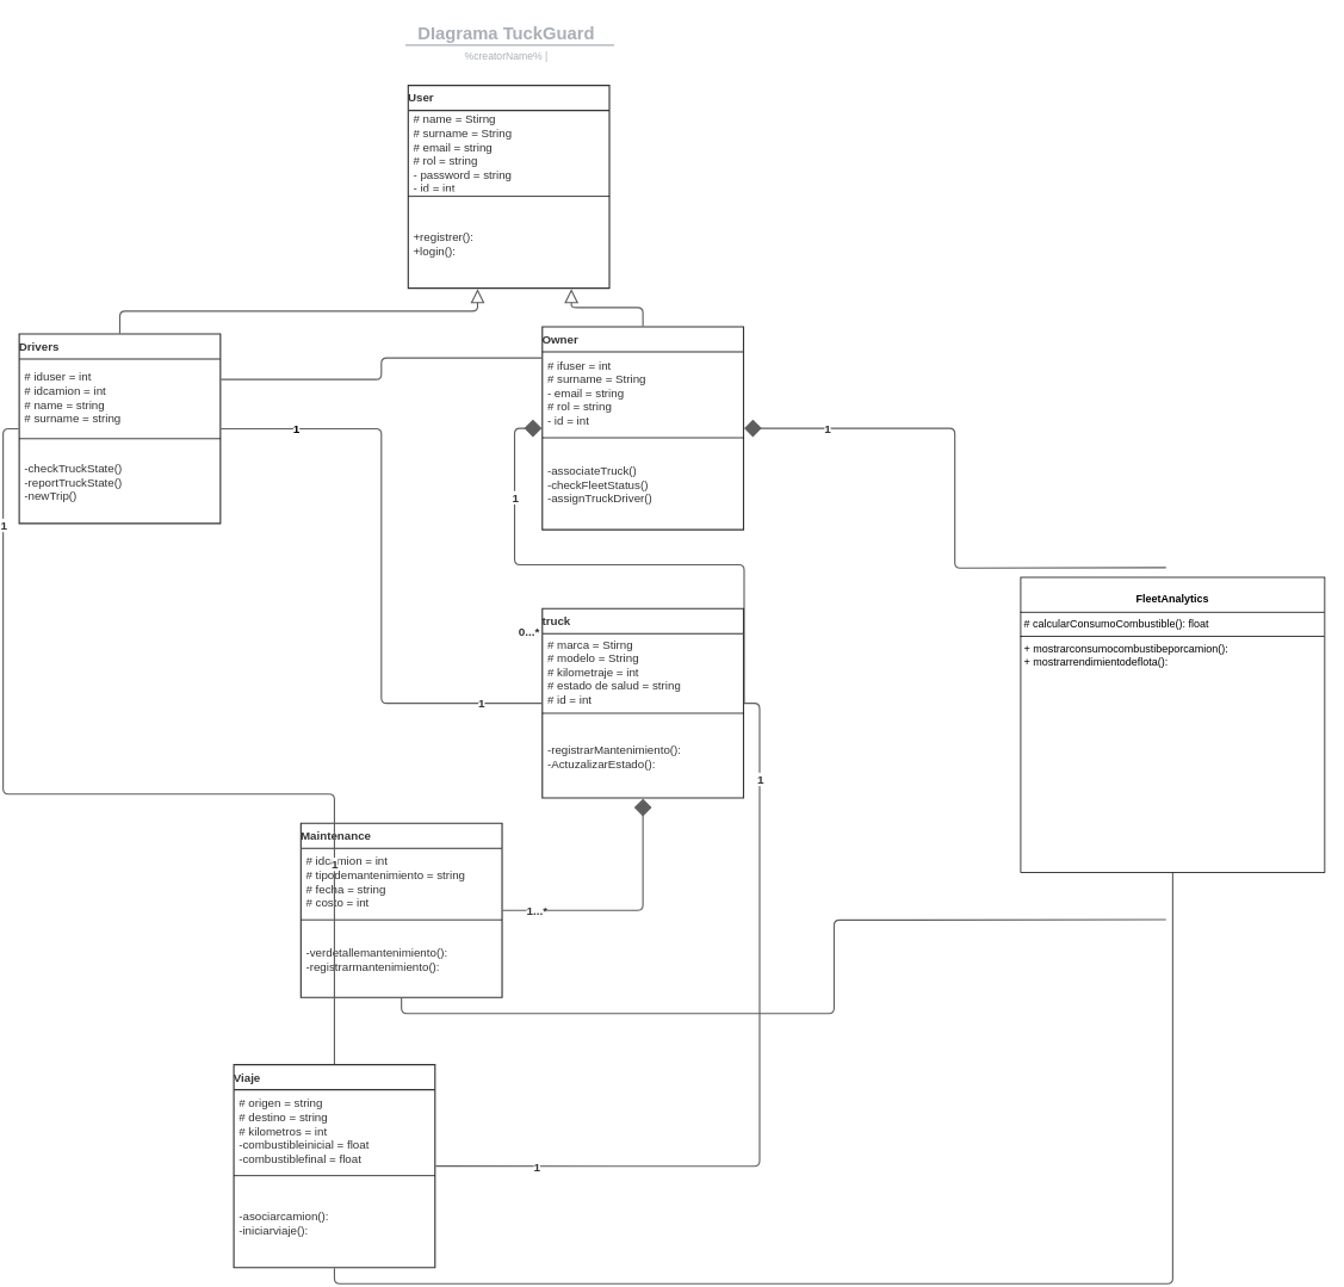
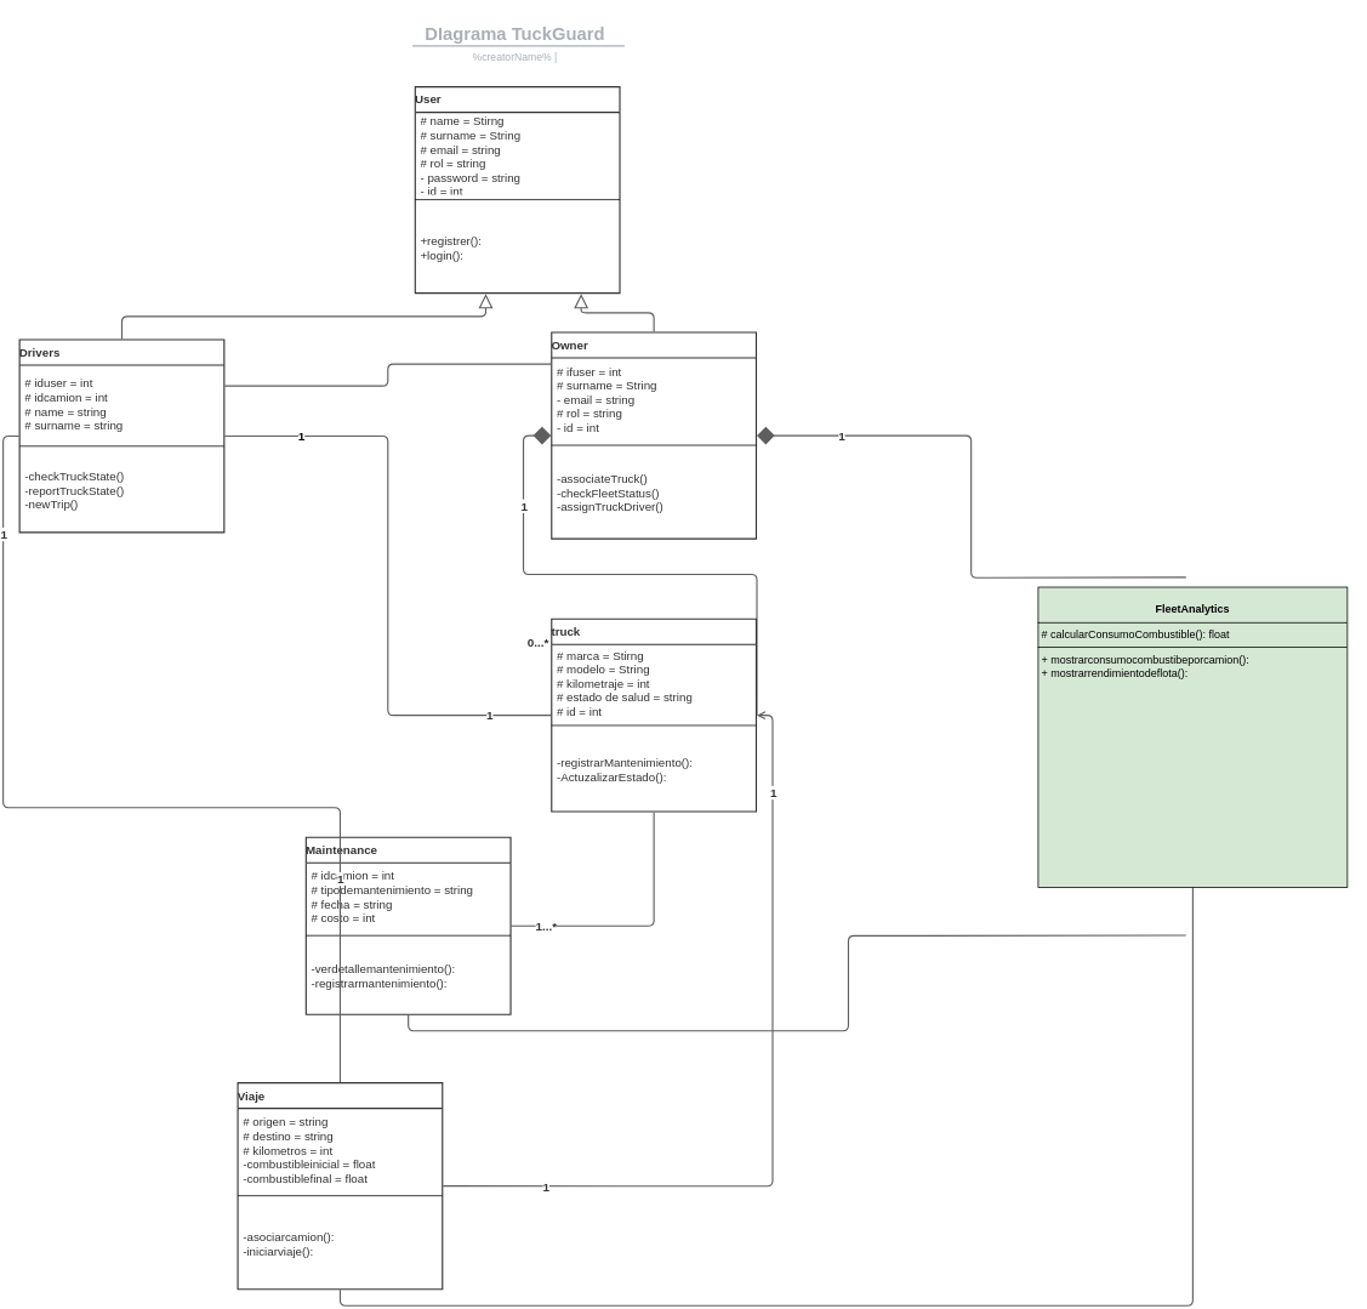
- <mxCell id="47" value="" style="html=1;jettySize=18;whiteSpace=wrap;fontSize=13;strokeColor=#5E5E5E;strokeWidth=1.5;rounded=1;arcSize=12;edgeStyle=orthogonalEdgeStyle;startArrow=none;endArrow=none;exitX=1.003;exitY=0.5;exitPerimeter=0;entryX=1.003;entryY=0.5;entryPerimeter=0;lucidId=sKst94pjbtB~;" edge="1" parent="1" source="40" target="24"><mxGeometry width="100" height="100" relative="1" as="geometry"><Array as="points" /></mxGeometry></mxCell>
+ <mxCell id="47" value="" style="html=1;jettySize=18;whiteSpace=wrap;fontSize=13;strokeColor=#5E5E5E;strokeWidth=1.5;rounded=1;arcSize=12;edgeStyle=orthogonalEdgeStyle;startArrow=none;endArrow=open;exitX=1.003;exitY=0.5;exitPerimeter=0;entryX=1.003;entryY=0.5;entryPerimeter=0;lucidId=sKst94pjbtB~;" edge="1" parent="1" source="40" target="24"><mxGeometry width="100" height="100" relative="1" as="geometry"><Array as="points" /></mxGeometry></mxCell>
- <mxCell id="51" value="&lt;p style=&quot;margin:0px;margin-top:4px;text-align:center;&quot;&gt;&lt;br&gt;&lt;b&gt;FleetAnalytics&lt;/b&gt;&lt;/p&gt;&lt;hr size=&quot;1&quot; style=&quot;border-style:solid;&quot;&gt;&lt;p style=&quot;margin:0px;margin-left:4px;&quot;&gt;# calcularConsumoCombustible(): float&lt;/p&gt;&lt;hr size=&quot;1&quot; style=&quot;border-style:solid;&quot;&gt;&lt;p style=&quot;margin:0px;margin-left:4px;&quot;&gt;+ mostrarconsumocombustibeporcamion():&lt;br&gt;&lt;/p&gt;&lt;p style=&quot;margin:0px;margin-left:4px;&quot;&gt;+ mostrarrendimientodeflota():&lt;/p&gt;" style="verticalAlign=top;align=left;overflow=fill;html=1;whiteSpace=wrap;" vertex="1" parent="1"><mxGeometry x="1140" y="645" width="340" height="330" as="geometry" /></mxCell>
+ <mxCell id="51" value="&lt;p style=&quot;margin:0px;margin-top:4px;text-align:center;&quot;&gt;&lt;br&gt;&lt;b&gt;FleetAnalytics&lt;/b&gt;&lt;/p&gt;&lt;hr size=&quot;1&quot; style=&quot;border-style:solid;&quot;&gt;&lt;p style=&quot;margin:0px;margin-left:4px;&quot;&gt;# calcularConsumoCombustible(): float&lt;/p&gt;&lt;hr size=&quot;1&quot; style=&quot;border-style:solid;&quot;&gt;&lt;p style=&quot;margin:0px;margin-left:4px;&quot;&gt;+ mostrarconsumocombustibeporcamion():&lt;br&gt;&lt;/p&gt;&lt;p style=&quot;margin:0px;margin-left:4px;&quot;&gt;+ mostrarrendimientodeflota():&lt;/p&gt;" style="verticalAlign=top;align=left;overflow=fill;html=1;whiteSpace=wrap;fillColor=#d5e8d4;" vertex="1" parent="1"><mxGeometry x="1140" y="645" width="340" height="330" as="geometry" /></mxCell>
- <mxCell id="19" value="" style="html=1;jettySize=18;whiteSpace=wrap;fontSize=13;strokeColor=#5E5E5E;strokeWidth=1.5;rounded=1;arcSize=12;edgeStyle=orthogonalEdgeStyle;startArrow=none;endArrow=diamond;endFill=1;endSize=16;exitX=1.003;exitY=0.5;exitPerimeter=0;entryX=0.5;entryY=1.004;entryPerimeter=0;lucidId=3zIrjTDMuIJR;" edge="1" parent="1" source="28" target="24"><mxGeometry width="100" height="100" relative="1" as="geometry"><Array as="points" /></mxGeometry></mxCell>
+ <mxCell id="19" value="" style="html=1;jettySize=18;whiteSpace=wrap;fontSize=13;strokeColor=#5E5E5E;strokeWidth=1.5;rounded=1;arcSize=12;edgeStyle=orthogonalEdgeStyle;startArrow=none;endArrow=none;endFill=1;endSize=16;exitX=1.003;exitY=0.5;exitPerimeter=0;entryX=0.5;entryY=1.004;entryPerimeter=0;lucidId=3zIrjTDMuIJR;" edge="1" parent="1" source="28" target="24"><mxGeometry width="100" height="100" relative="1" as="geometry"><Array as="points" /></mxGeometry></mxCell>
